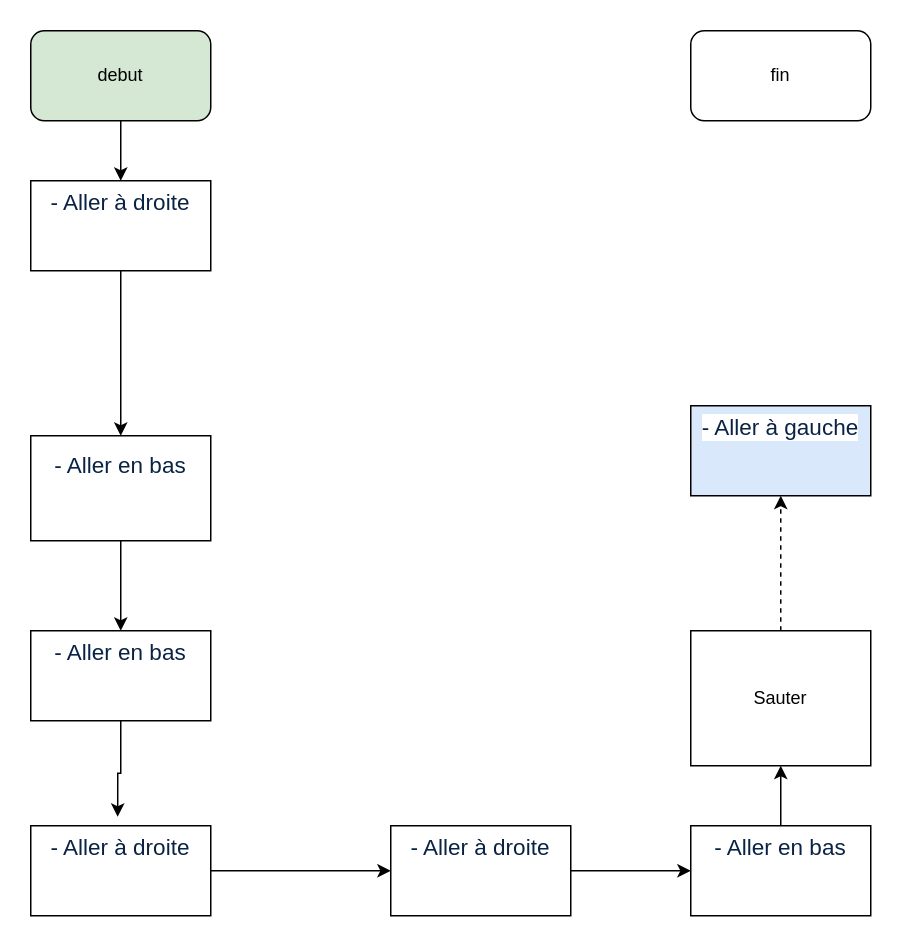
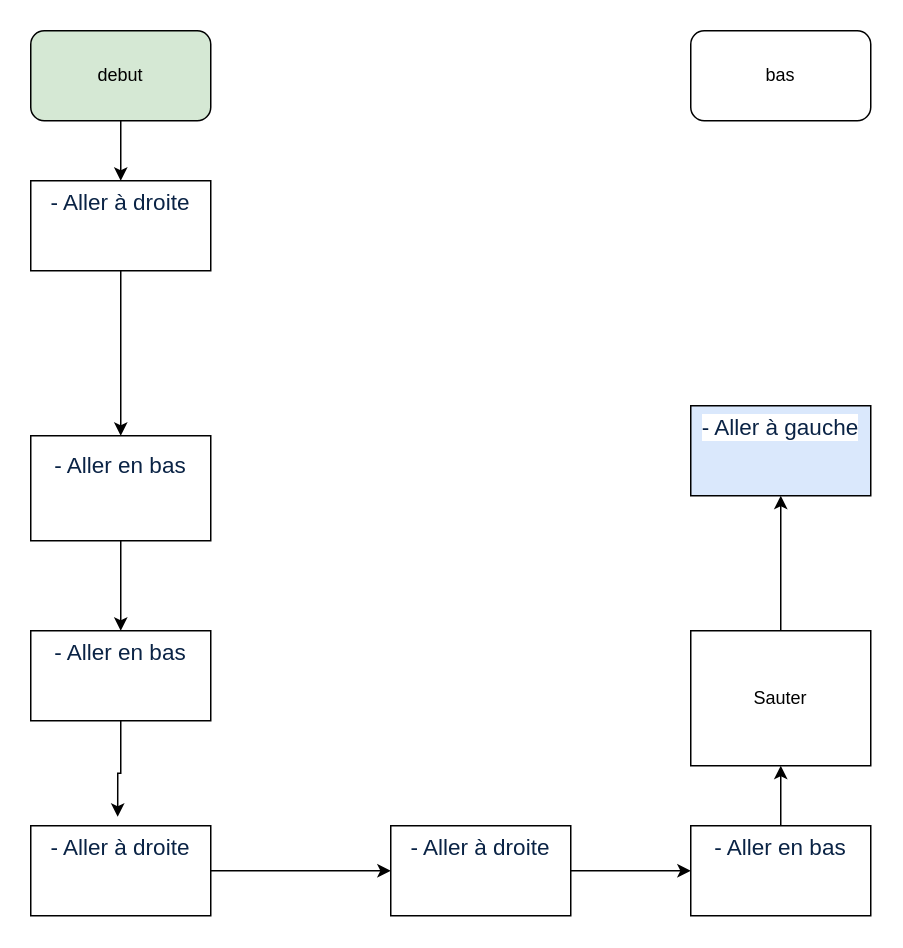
- <mxCell id="19" value="fin" style="rounded=1;whiteSpace=wrap;html=1;" vertex="1" parent="1"><mxGeometry x="460" y="20" width="120" height="60" as="geometry" /></mxCell>
+ <mxCell id="19" value="bas" style="rounded=1;whiteSpace=wrap;html=1;" vertex="1" parent="1"><mxGeometry x="460" y="20" width="120" height="60" as="geometry" /></mxCell>
- <mxCell id="9" style="edgeStyle=orthogonalEdgeStyle;rounded=0;orthogonalLoop=1;jettySize=auto;html=1;exitX=0.5;exitY=0;exitDx=0;exitDy=0;entryX=0.5;entryY=1;entryDx=0;entryDy=0;dashed=1;" edge="1" parent="1" source="10" target="11"><mxGeometry relative="1" as="geometry" /></mxCell>
+ <mxCell id="9" style="edgeStyle=orthogonalEdgeStyle;rounded=0;orthogonalLoop=1;jettySize=auto;html=1;exitX=0.5;exitY=0;exitDx=0;exitDy=0;entryX=0.5;entryY=1;entryDx=0;entryDy=0;" edge="1" parent="1" source="10" target="11"><mxGeometry relative="1" as="geometry" /></mxCell>
